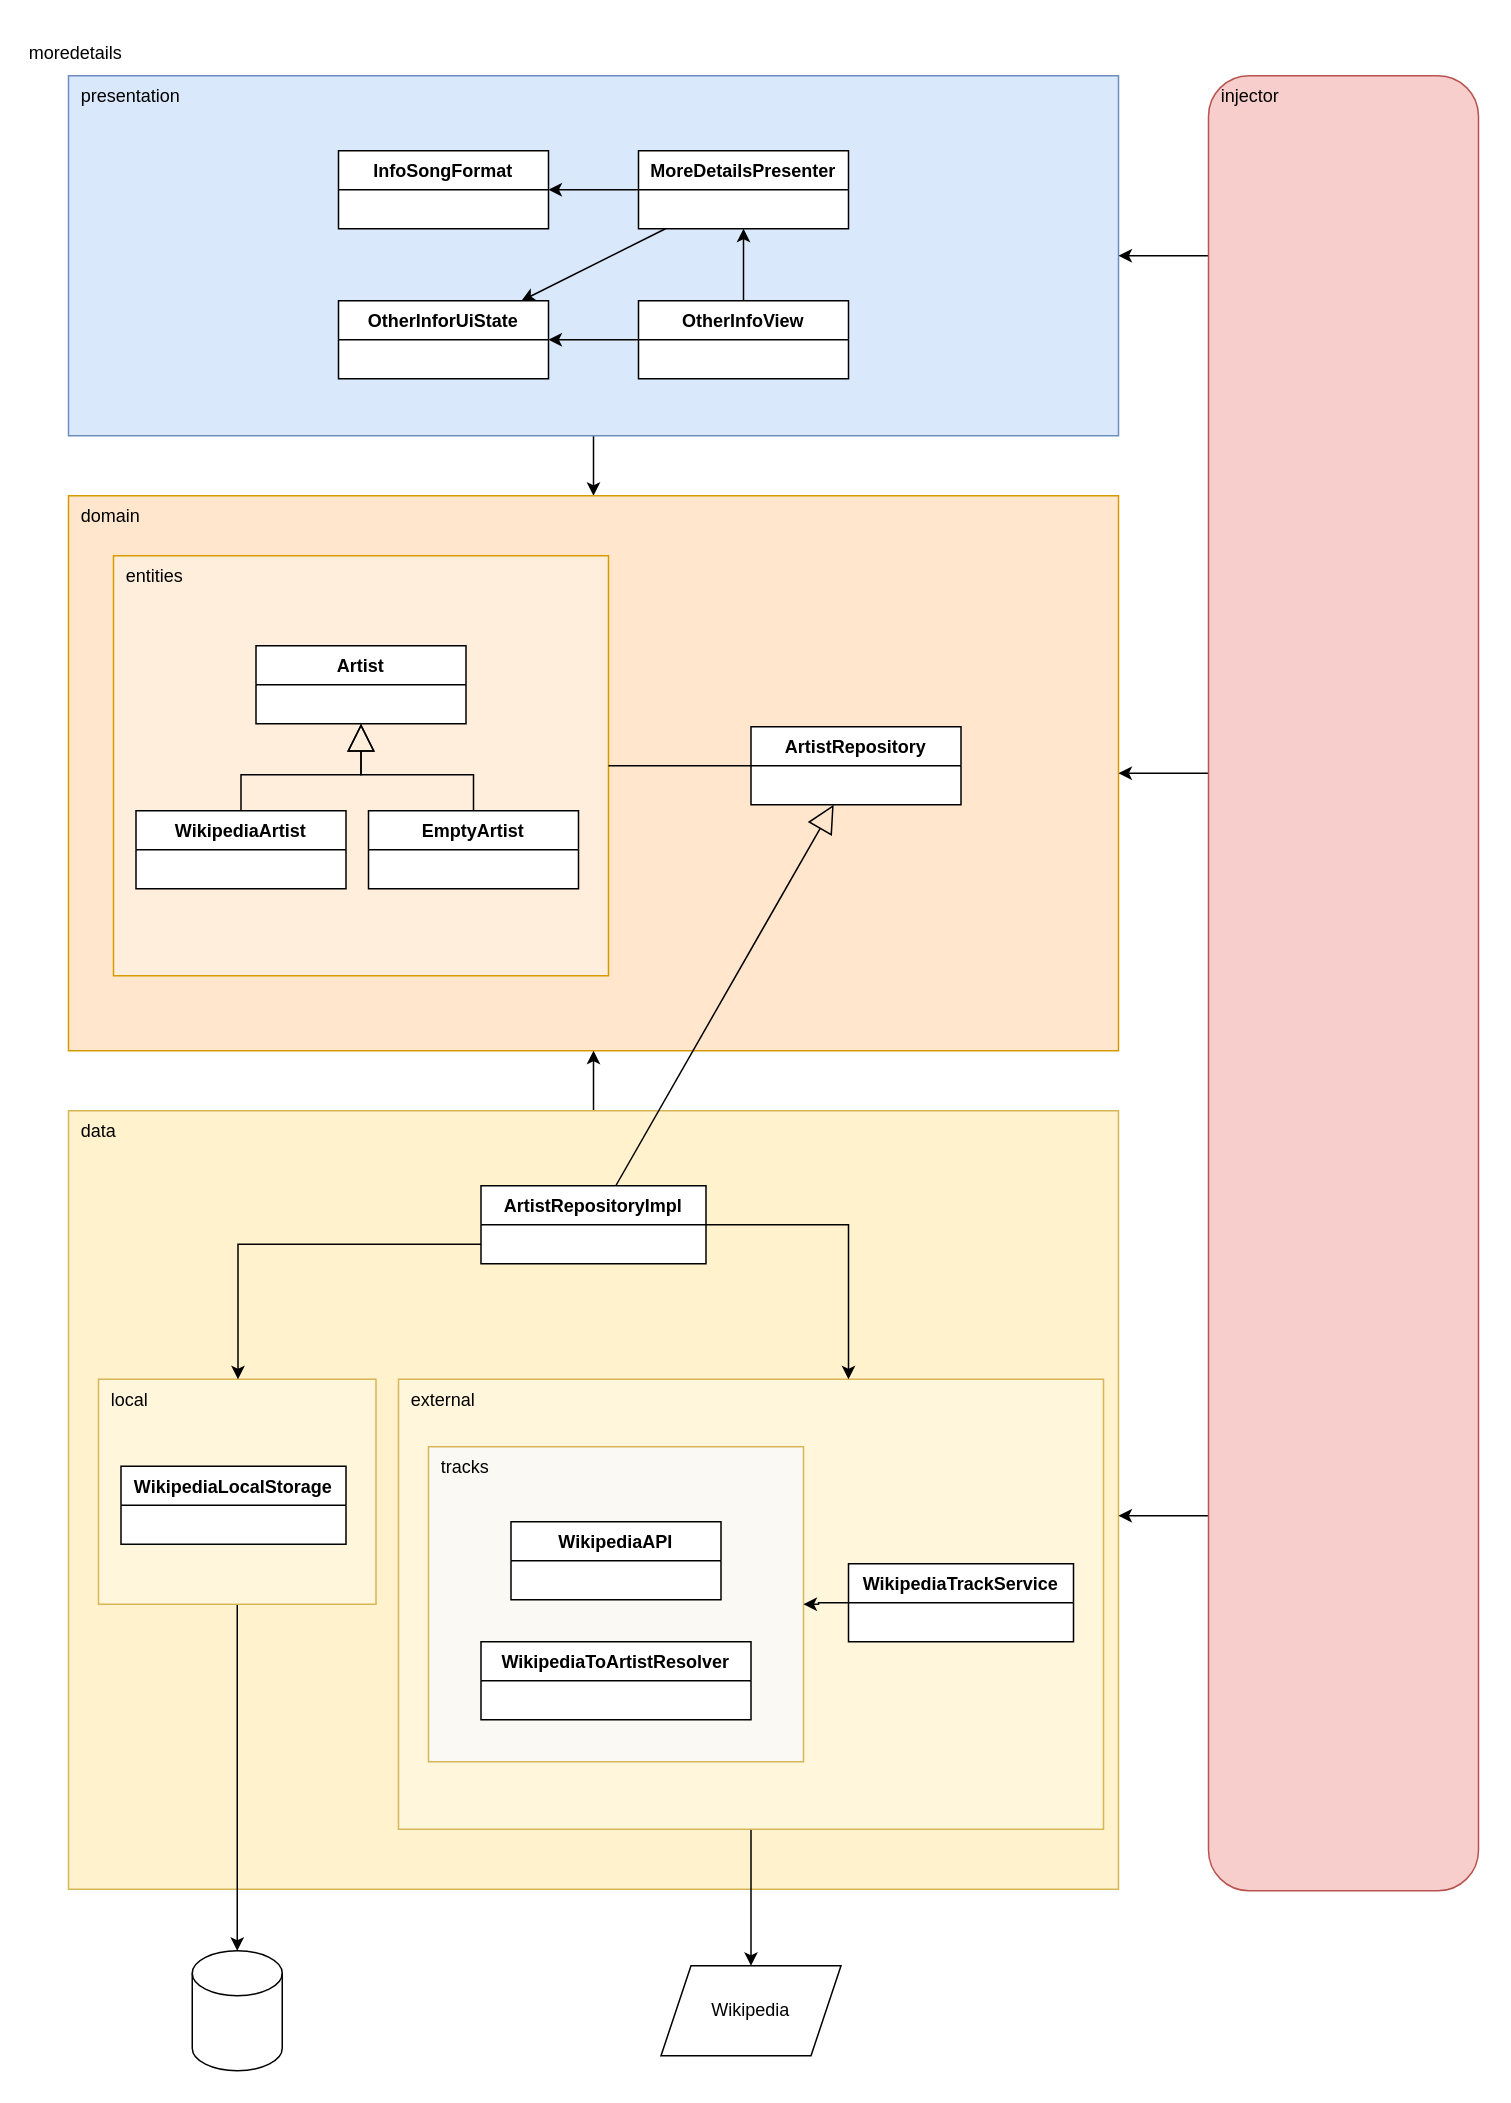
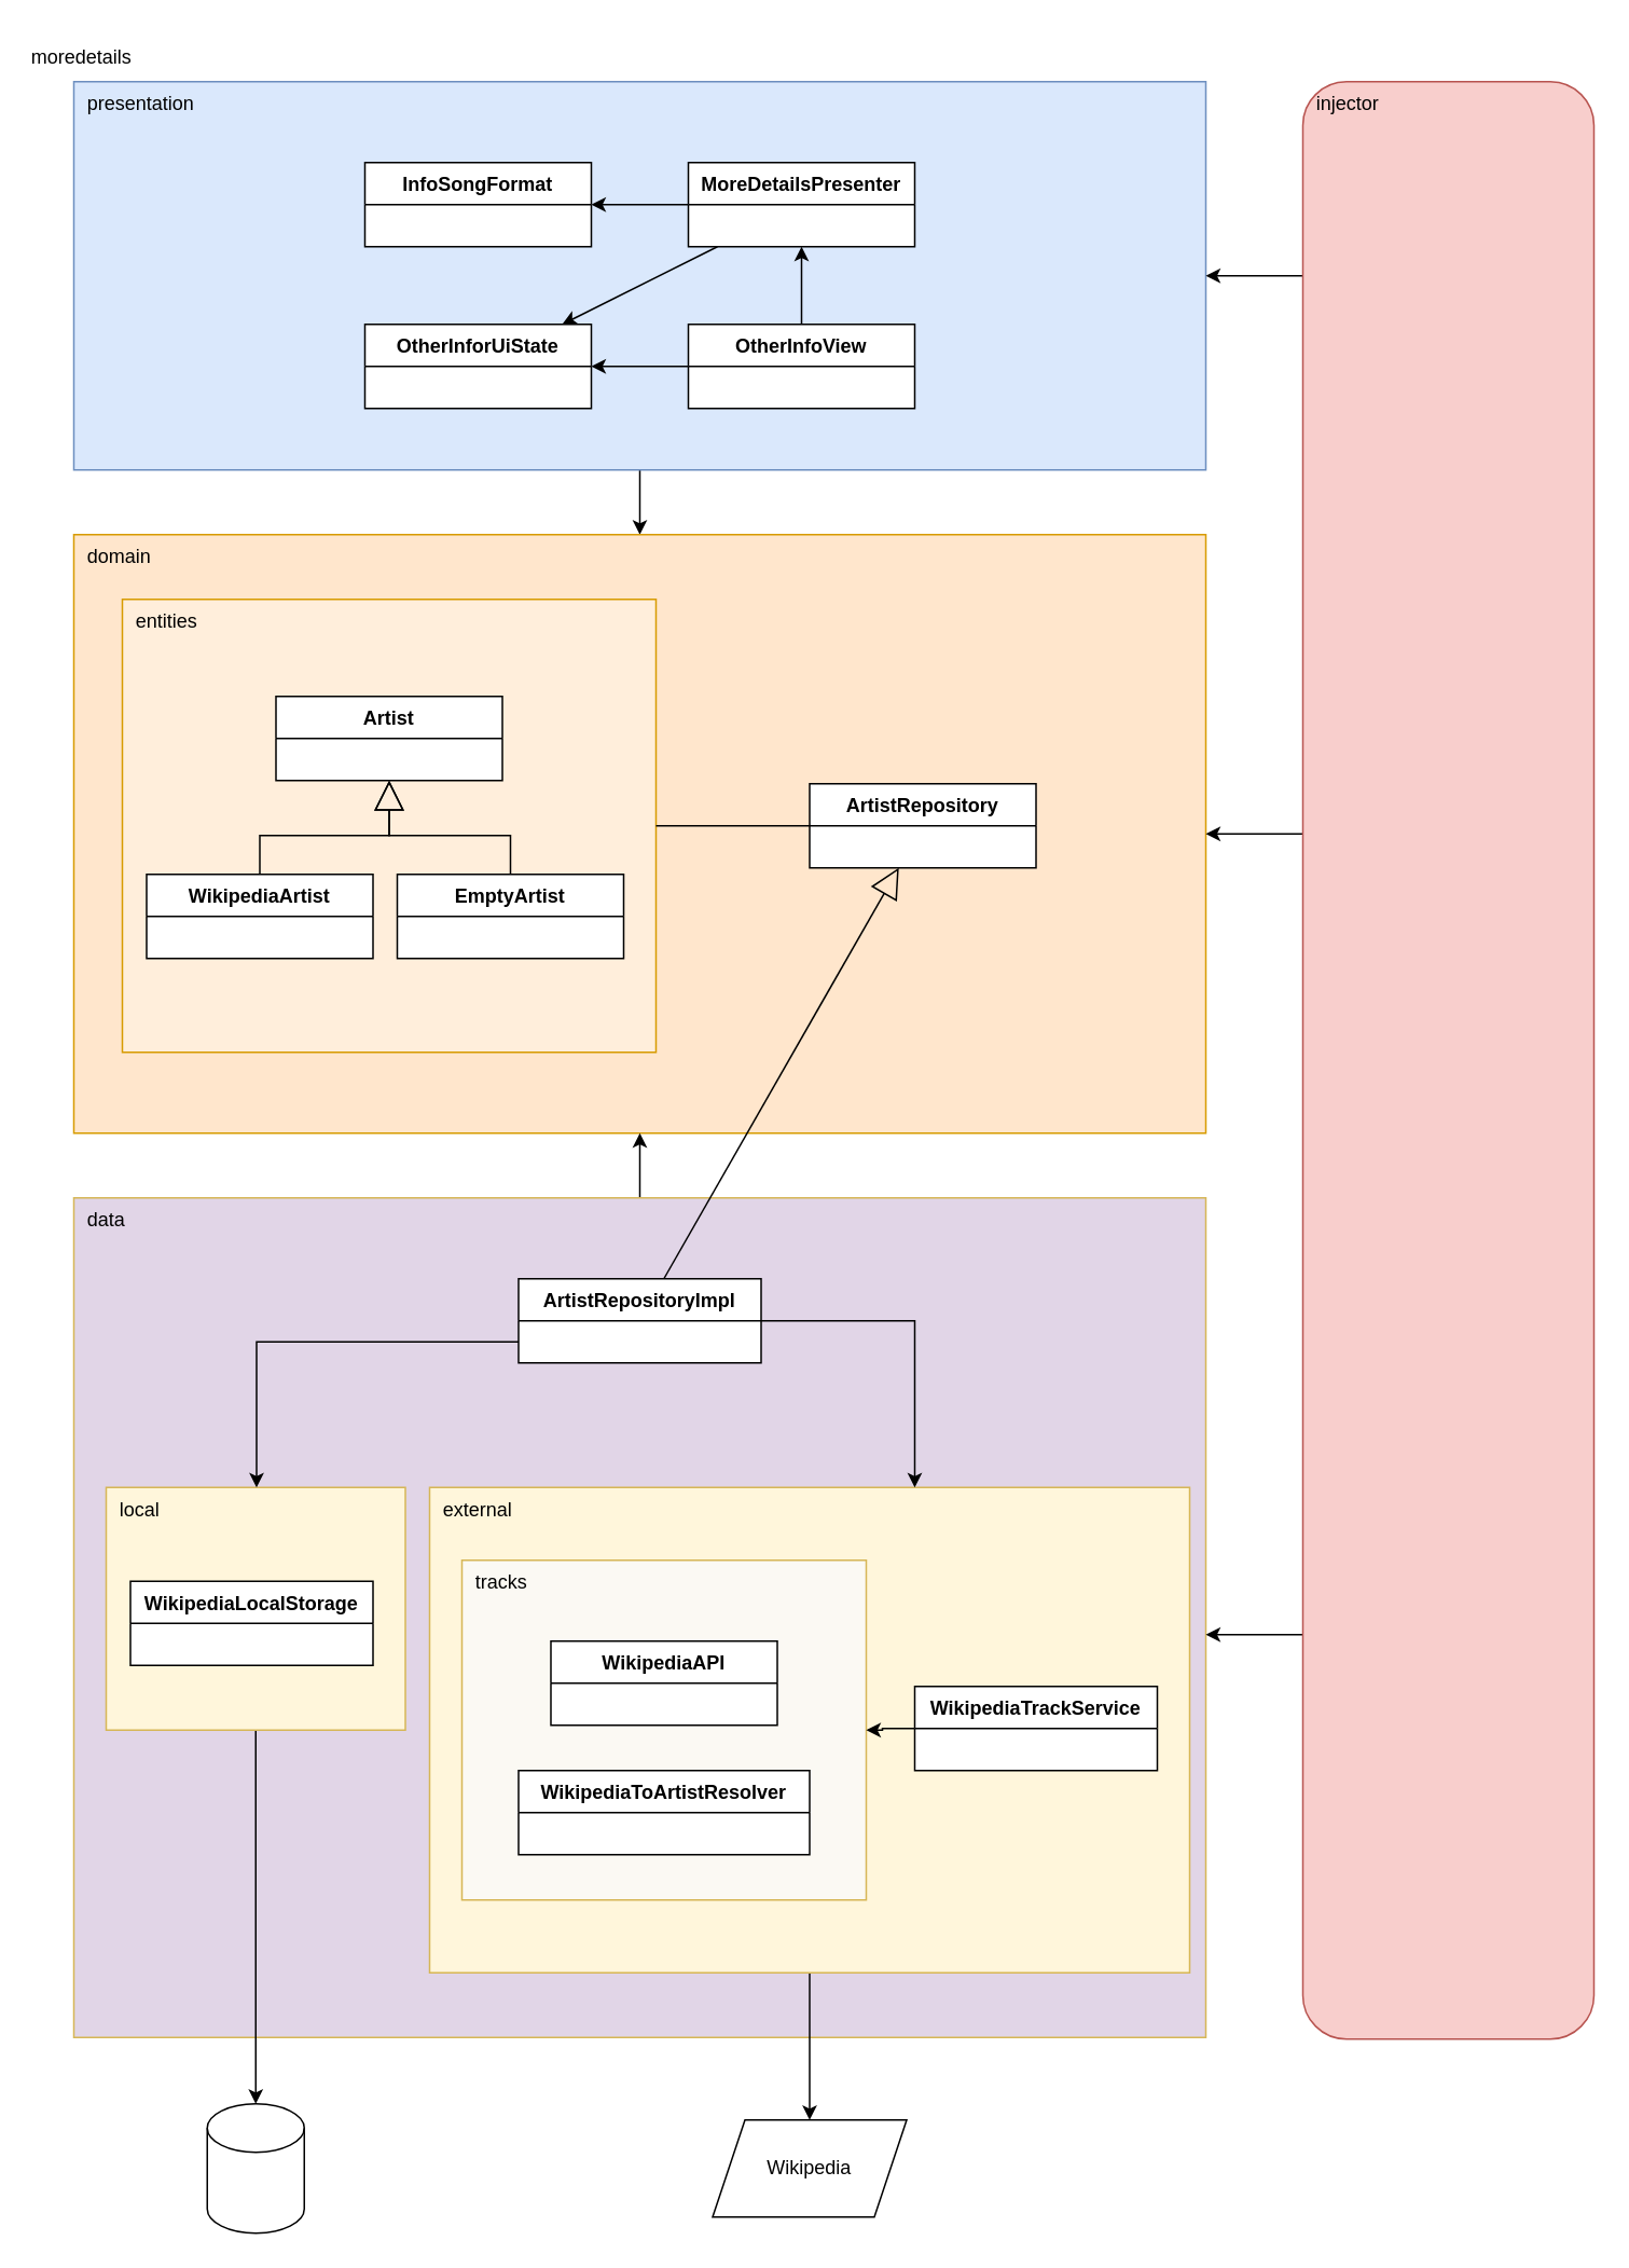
- <mxCell id="6" value="&amp;nbsp; data" style="rounded=0;whiteSpace=wrap;html=1;align=left;verticalAlign=top;fillColor=#fff2cc;strokeColor=#d6b656;" vertex="1" parent="1"><mxGeometry x="45" y="740" width="700" height="519" as="geometry" /></mxCell>
+ <mxCell id="6" value="&amp;nbsp; data" style="rounded=0;whiteSpace=wrap;html=1;align=left;verticalAlign=top;fillColor=#e1d5e7;strokeColor=#d6b656;" vertex="1" parent="1"><mxGeometry x="45" y="740" width="700" height="519" as="geometry" /></mxCell>
